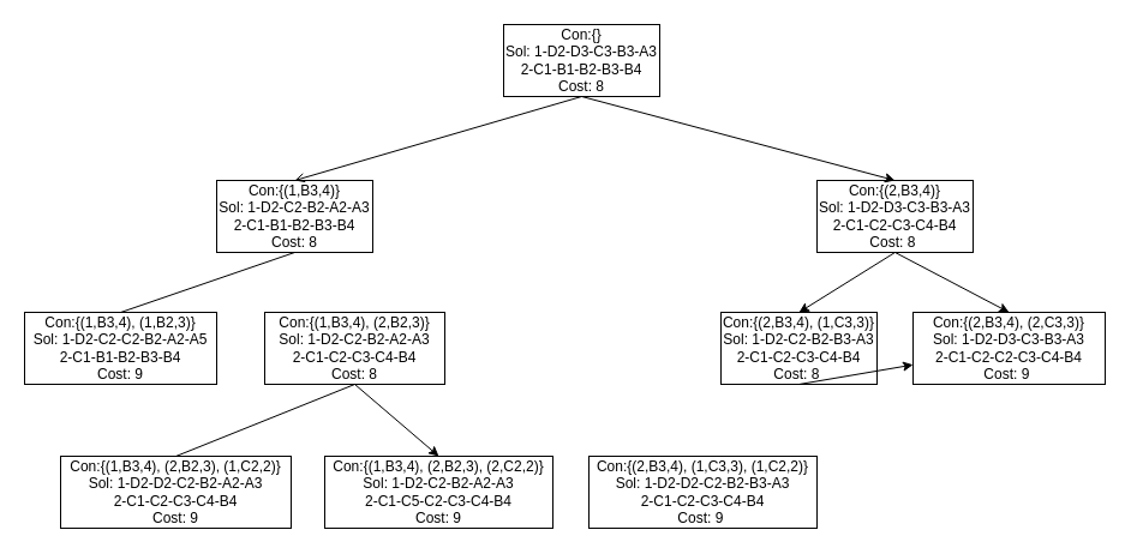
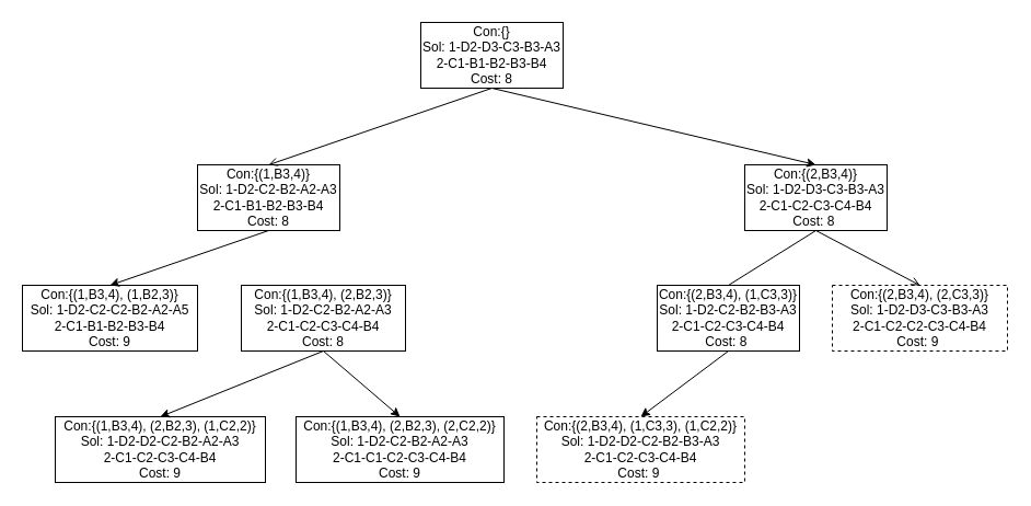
- <mxCell id="2" value="Con:{}&lt;br&gt;Sol: 1-D2-D3-C3-B3-A3&lt;br&gt;2-C1-B1-B2-B3-B4&lt;br&gt;Cost: 8" style="rounded=0;whiteSpace=wrap;html=1;" vertex="1" parent="1"><mxGeometry x="419" y="20" width="130" height="60" as="geometry" /></mxCell>
+ <mxCell id="2" value="Con:{}&lt;br&gt;Sol: 1-D2-D3-C3-B3-A3&lt;br&gt;2-C1-B1-B2-B3-B4&lt;br&gt;Cost: 8" style="rounded=0;whiteSpace=wrap;html=1;" vertex="1" parent="1"><mxGeometry x="384" y="20" width="130" height="60" as="geometry" /></mxCell>
- <mxCell id="12" value="" style="endArrow=classic;html=1;rounded=0;entryX=0.5;entryY=0;entryDx=0;entryDy=0;exitX=0.5;exitY=1;exitDx=0;exitDy=0;" edge="1" parent="1" source="4" target="10"><mxGeometry width="50" height="50" relative="1" as="geometry"><mxPoint x="550" y="180" as="sourcePoint" /><mxPoint x="600" y="130" as="targetPoint" /></mxGeometry></mxCell>
+ <mxCell id="12" value="" style="endArrow=none;html=1;rounded=0;entryX=0.5;entryY=0;entryDx=0;entryDy=0;exitX=0.5;exitY=1;exitDx=0;exitDy=0;" edge="1" parent="1" source="4" target="10"><mxGeometry width="50" height="50" relative="1" as="geometry"><mxPoint x="550" y="180" as="sourcePoint" /><mxPoint x="600" y="130" as="targetPoint" /></mxGeometry></mxCell>
- <mxCell id="13" value="" style="endArrow=classic;html=1;rounded=0;entryX=0.5;entryY=0;entryDx=0;entryDy=0;exitX=0.5;exitY=1;exitDx=0;exitDy=0;" edge="1" parent="1" source="4" target="11"><mxGeometry width="50" height="50" relative="1" as="geometry"><mxPoint x="860" y="210" as="sourcePoint" /><mxPoint x="910" y="160" as="targetPoint" /></mxGeometry></mxCell>
+ <mxCell id="13" value="" style="endArrow=open;html=1;rounded=0;entryX=0.5;entryY=0;entryDx=0;entryDy=0;exitX=0.5;exitY=1;exitDx=0;exitDy=0;" edge="1" parent="1" source="4" target="11"><mxGeometry width="50" height="50" relative="1" as="geometry"><mxPoint x="860" y="210" as="sourcePoint" /><mxPoint x="910" y="160" as="targetPoint" /></mxGeometry></mxCell>
- <mxCell id="9" value="" style="endArrow=none;html=1;rounded=0;entryX=0.5;entryY=0;entryDx=0;entryDy=0;exitX=0.5;exitY=1;exitDx=0;exitDy=0;" edge="1" parent="1" source="3" target="7"><mxGeometry width="50" height="50" relative="1" as="geometry"><mxPoint x="80" y="150" as="sourcePoint" /><mxPoint x="130" y="100" as="targetPoint" /></mxGeometry></mxCell>
+ <mxCell id="9" value="" style="endArrow=classic;html=1;rounded=0;entryX=0.5;entryY=0;entryDx=0;entryDy=0;exitX=0.5;exitY=1;exitDx=0;exitDy=0;" edge="1" parent="1" source="3" target="7"><mxGeometry width="50" height="50" relative="1" as="geometry"><mxPoint x="80" y="150" as="sourcePoint" /><mxPoint x="130" y="100" as="targetPoint" /></mxGeometry></mxCell>
- <mxCell id="11" value="Con:{(2,B3,4), (2,C3,3)}&lt;br&gt;Sol: 1-D2-D3-C3-B3-A3&lt;br&gt;2-C1-C2-C2-C3-C4-B4&lt;br&gt;Cost: 9&amp;nbsp;" style="rounded=0;whiteSpace=wrap;html=1;" vertex="1" parent="1"><mxGeometry x="760" y="260" width="160" height="60" as="geometry" /></mxCell>
+ <mxCell id="11" value="Con:{(2,B3,4), (2,C3,3)}&lt;br&gt;Sol: 1-D2-D3-C3-B3-A3&lt;br&gt;2-C1-C2-C2-C3-C4-B4&lt;br&gt;Cost: 9&amp;nbsp;" style="rounded=0;whiteSpace=wrap;html=1;dashed=1;" vertex="1" parent="1"><mxGeometry x="760" y="260" width="160" height="60" as="geometry" /></mxCell>
- <mxCell id="19" value="" style="endArrow=classic;html=1;rounded=0;exitX=0.5;exitY=1;exitDx=0;exitDy=0;" edge="1" parent="1" source="10" target="11"><mxGeometry width="50" height="50" relative="1" as="geometry"><mxPoint x="470" y="310" as="sourcePoint" /><mxPoint x="520" y="260" as="targetPoint" /></mxGeometry></mxCell>
+ <mxCell id="19" value="" style="endArrow=classic;html=1;rounded=0;entryX=0.5;entryY=0;entryDx=0;entryDy=0;exitX=0.5;exitY=1;exitDx=0;exitDy=0;" edge="1" parent="1" source="10" target="18"><mxGeometry width="50" height="50" relative="1" as="geometry"><mxPoint x="470" y="310" as="sourcePoint" /><mxPoint x="520" y="260" as="targetPoint" /></mxGeometry></mxCell>
- <mxCell id="16" value="" style="endArrow=none;html=1;rounded=0;entryX=0.5;entryY=0;entryDx=0;entryDy=0;exitX=0.5;exitY=1;exitDx=0;exitDy=0;" edge="1" parent="1" source="8" target="14"><mxGeometry width="50" height="50" relative="1" as="geometry"><mxPoint x="250" y="380" as="sourcePoint" /><mxPoint x="300" y="330" as="targetPoint" /></mxGeometry></mxCell>
+ <mxCell id="16" value="" style="endArrow=classic;html=1;rounded=0;entryX=0.5;entryY=0;entryDx=0;entryDy=0;exitX=0.5;exitY=1;exitDx=0;exitDy=0;" edge="1" parent="1" source="8" target="14"><mxGeometry width="50" height="50" relative="1" as="geometry"><mxPoint x="250" y="380" as="sourcePoint" /><mxPoint x="300" y="330" as="targetPoint" /></mxGeometry></mxCell>
- <mxCell id="15" value="Con:{(1,B3,4), (2,B2,3), (2,C2,2)}&lt;br&gt;Sol: 1-D2-C2-B2-A2-A3&lt;br&gt;2-C1-C5-C2-C3-C4-B4&lt;br&gt;Cost: 9" style="rounded=0;whiteSpace=wrap;html=1;" vertex="1" parent="1"><mxGeometry x="270" y="380" width="190" height="60" as="geometry" /></mxCell>
+ <mxCell id="15" value="Con:{(1,B3,4), (2,B2,3), (2,C2,2)}&lt;br&gt;Sol: 1-D2-C2-B2-A2-A3&lt;br&gt;2-C1-C1-C2-C3-C4-B4&lt;br&gt;Cost: 9" style="rounded=0;whiteSpace=wrap;html=1;" vertex="1" parent="1"><mxGeometry x="270" y="380" width="190" height="60" as="geometry" /></mxCell>
- <mxCell id="18" value="Con:{(2,B3,4), (1,C3,3), (1,C2,2)}&lt;br&gt;Sol: 1-D2-D2-C2-B2-B3-A3&lt;br&gt;2-C1-C2-C3-C4-B4&lt;br&gt;Cost: 9&amp;nbsp;" style="rounded=0;whiteSpace=wrap;html=1;" vertex="1" parent="1"><mxGeometry x="490" y="380" width="190" height="60" as="geometry" /></mxCell>
+ <mxCell id="18" value="Con:{(2,B3,4), (1,C3,3), (1,C2,2)}&lt;br&gt;Sol: 1-D2-D2-C2-B2-B3-A3&lt;br&gt;2-C1-C2-C3-C4-B4&lt;br&gt;Cost: 9&amp;nbsp;" style="rounded=0;whiteSpace=wrap;html=1;dashed=1;" vertex="1" parent="1"><mxGeometry x="490" y="380" width="190" height="60" as="geometry" /></mxCell>
